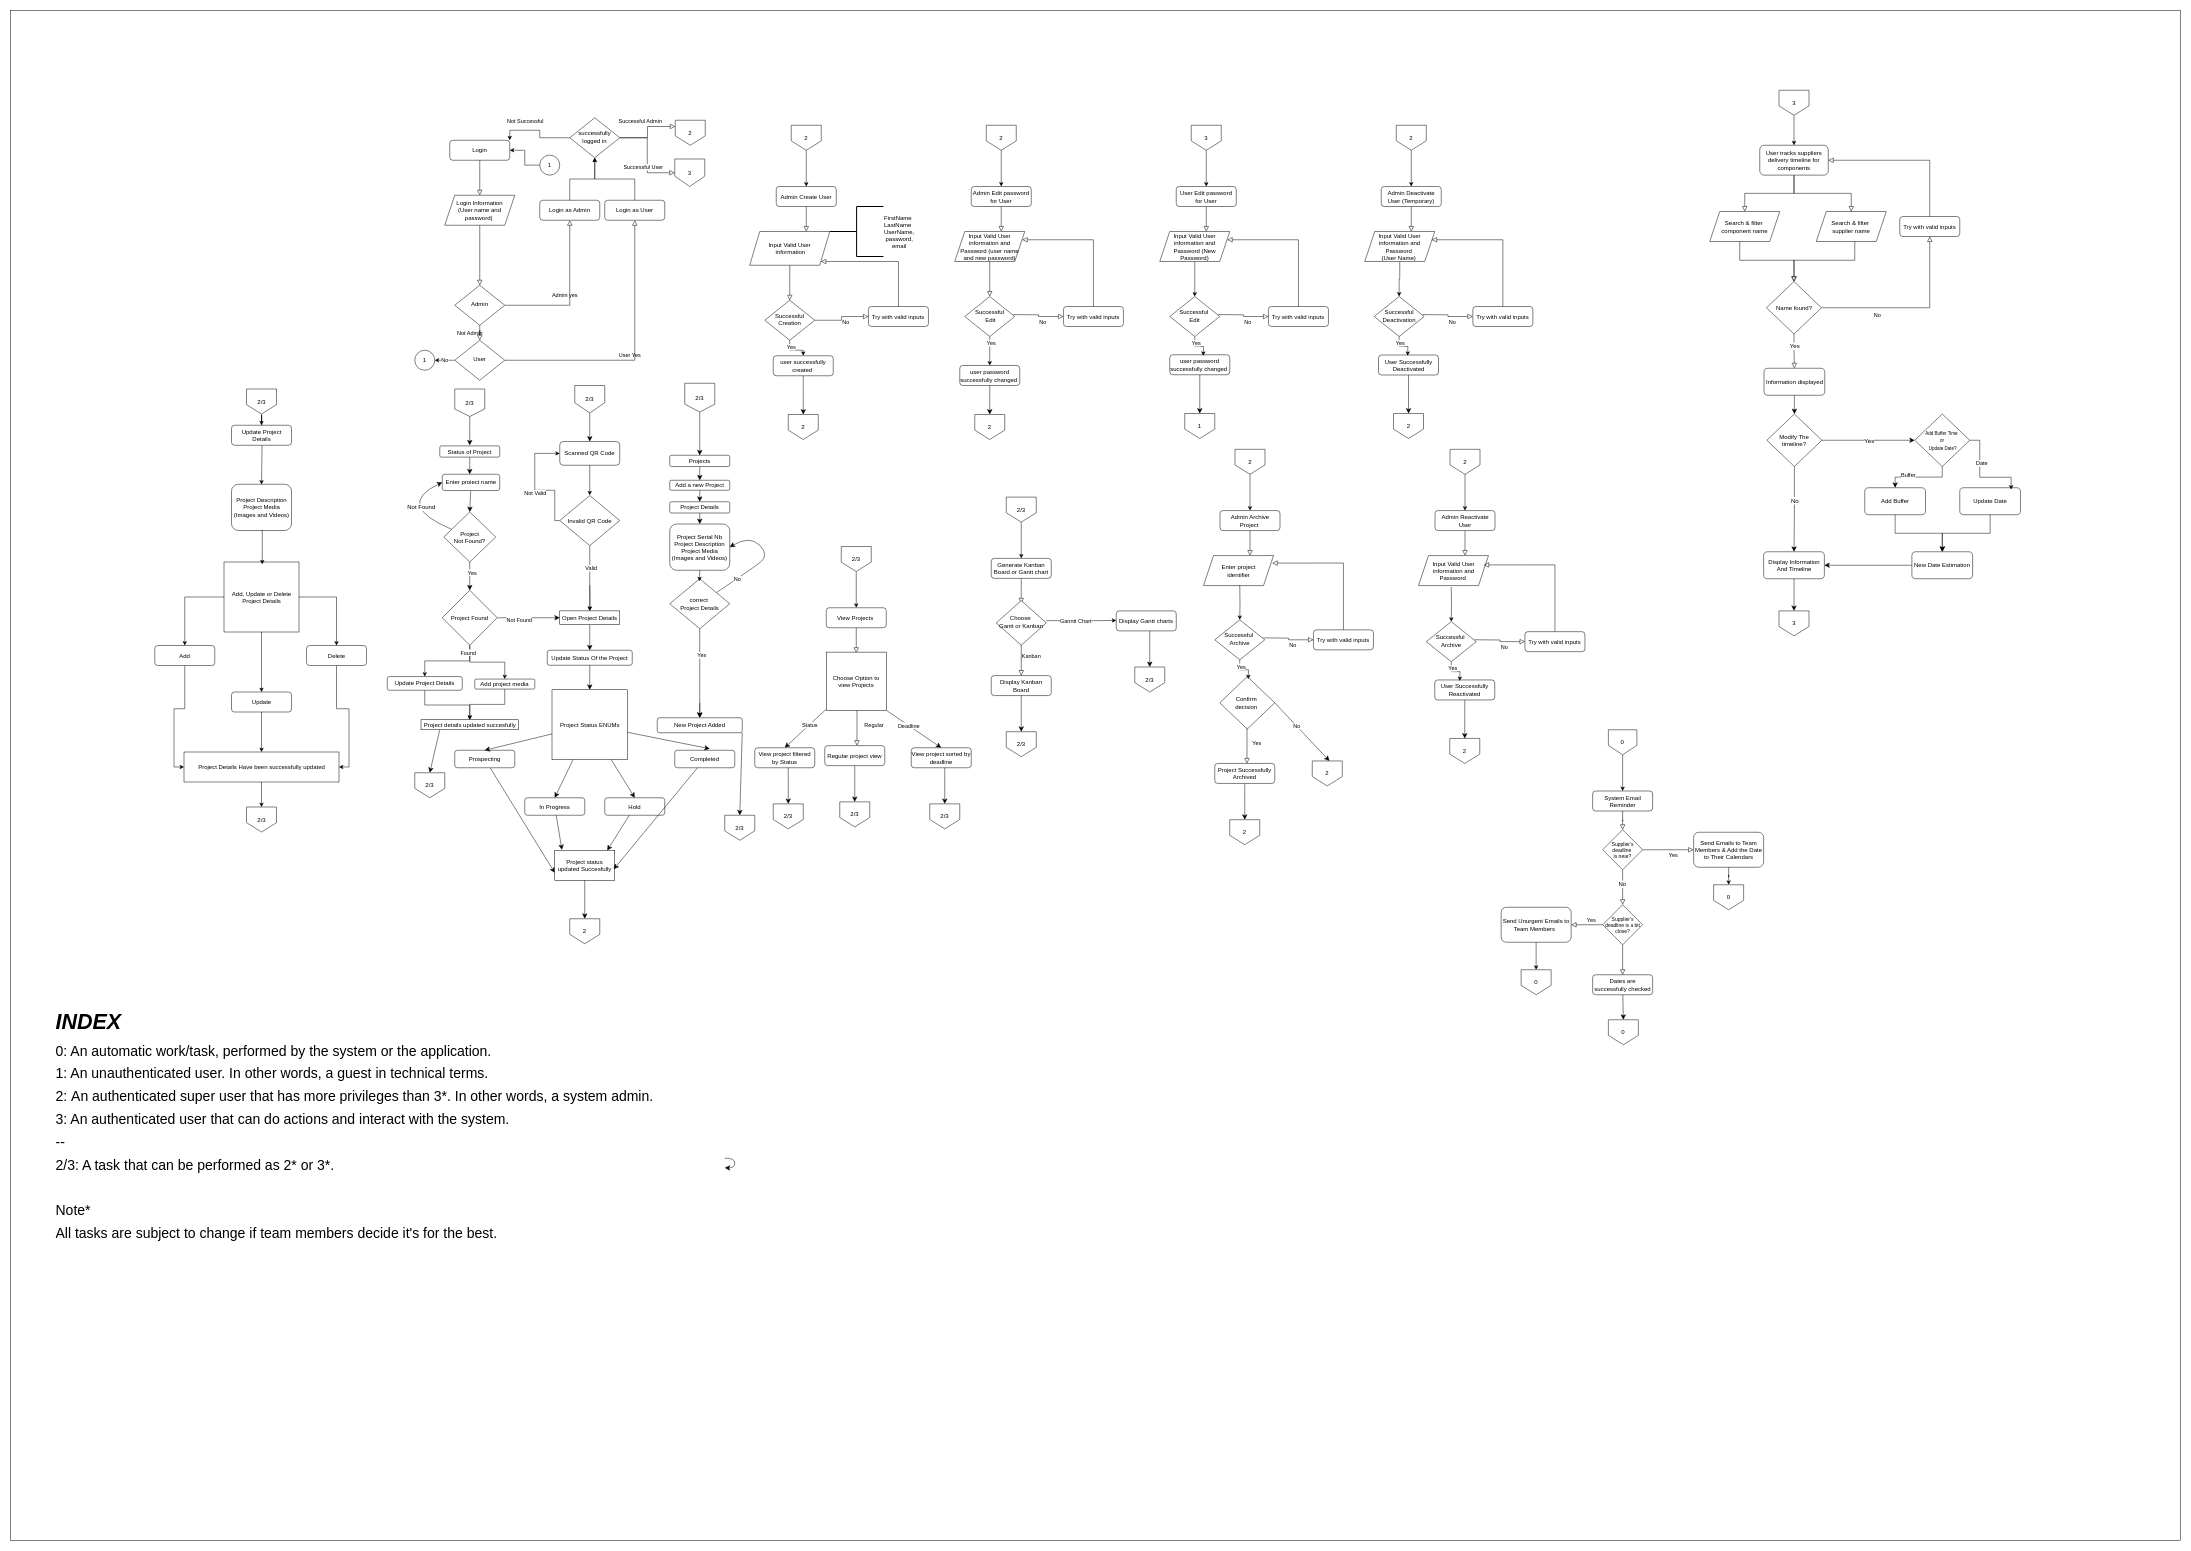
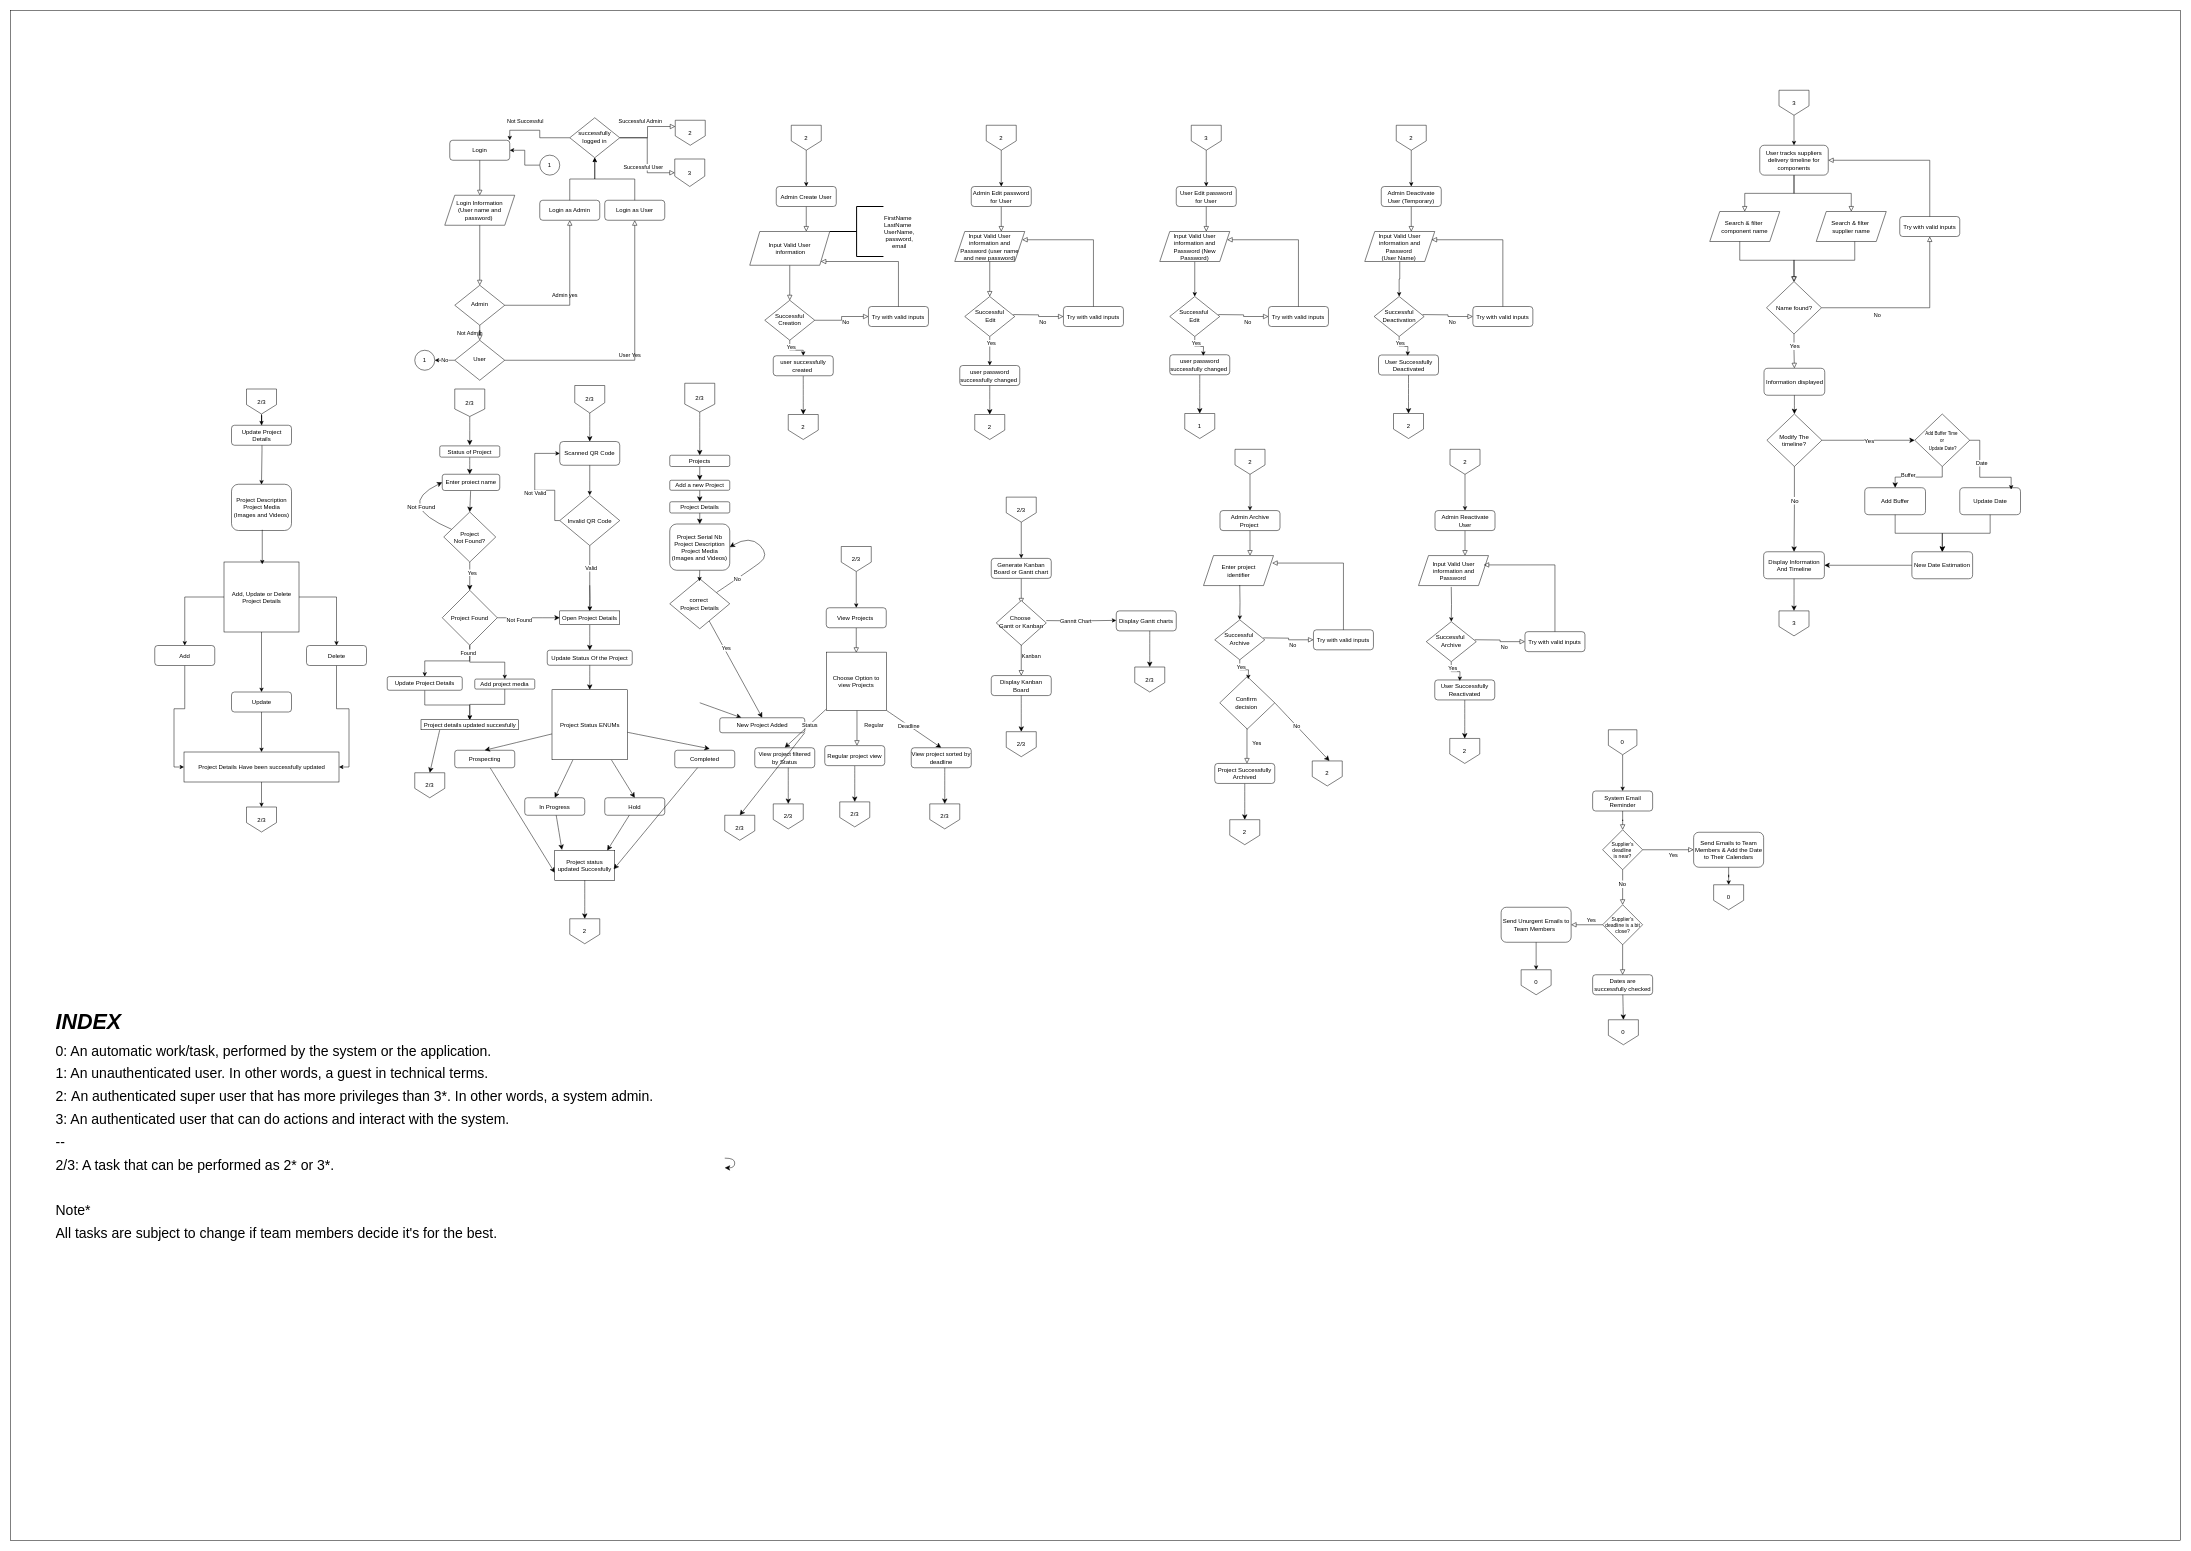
- <mxCell id="99" value="New Project Added" style="rounded=1;whiteSpace=wrap;html=1;" vertex="1" parent="1"><mxGeometry x="1314" y="1435" width="170" height="30" as="geometry" /></mxCell>
+ <mxCell id="99" value="New Project Added" style="rounded=1;whiteSpace=wrap;html=1;" vertex="1" parent="1"><mxGeometry x="1439" y="1435" width="170" height="30" as="geometry" /></mxCell>
